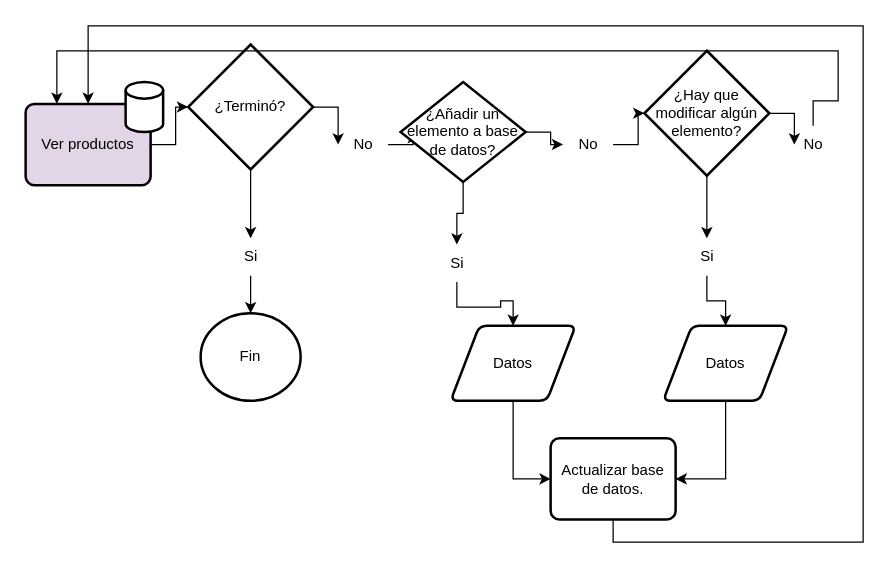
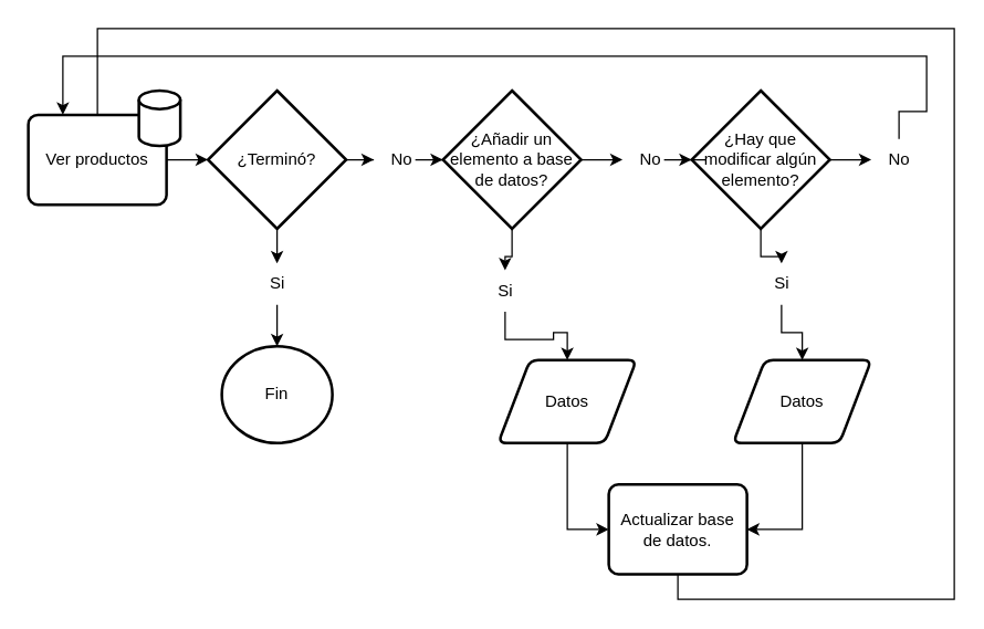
- <mxCell id="15" style="edgeStyle=orthogonalEdgeStyle;rounded=0;orthogonalLoop=1;jettySize=auto;html=1;entryX=0.5;entryY=0;entryDx=0;entryDy=0;" edge="1" parent="1" source="20" target="18"><mxGeometry relative="1" as="geometry"><mxPoint x="630" y="-50" as="targetPoint" /><Array as="points"><mxPoint x="690" y="433" /><mxPoint x="690" y="20" /><mxPoint x="70" y="20" /></Array></mxGeometry></mxCell>
+ <mxCell id="15" style="edgeStyle=orthogonalEdgeStyle;rounded=0;orthogonalLoop=1;jettySize=auto;html=1;entryX=0.5;entryY=0;entryDx=0;entryDy=0;endArrow=none;" edge="1" parent="1" source="20" target="18"><mxGeometry relative="1" as="geometry"><mxPoint x="630" y="-50" as="targetPoint" /><Array as="points"><mxPoint x="690" y="433" /><mxPoint x="690" y="20" /><mxPoint x="70" y="20" /></Array></mxGeometry></mxCell>
- <mxCell id="5" value="¿Terminó?" style="strokeWidth=2;html=1;shape=mxgraph.flowchart.decision;whiteSpace=wrap;" vertex="1" parent="1"><mxGeometry x="150" y="35" width="100" height="100" as="geometry" /></mxCell>
+ <mxCell id="5" value="¿Terminó?" style="strokeWidth=2;html=1;shape=mxgraph.flowchart.decision;whiteSpace=wrap;" vertex="1" parent="1"><mxGeometry x="150" y="65" width="100" height="100" as="geometry" /></mxCell>
- <mxCell id="23" value="¿Hay que modificar algún elemento?" style="strokeWidth=2;html=1;shape=mxgraph.flowchart.decision;whiteSpace=wrap;" vertex="1" parent="1"><mxGeometry x="515" y="40" width="100" height="100" as="geometry" /></mxCell>
+ <mxCell id="23" value="¿Hay que modificar algún elemento?" style="strokeWidth=2;html=1;shape=mxgraph.flowchart.decision;whiteSpace=wrap;" vertex="1" parent="1"><mxGeometry x="500" y="65" width="100" height="100" as="geometry" /></mxCell>
- <mxCell id="12" value="¿Añadir un elemento a base de datos?" style="strokeWidth=2;html=1;shape=mxgraph.flowchart.decision;whiteSpace=wrap;" vertex="1" parent="1"><mxGeometry x="320" y="65" width="100" height="80" as="geometry" /></mxCell>
+ <mxCell id="12" value="¿Añadir un elemento a base de datos?" style="strokeWidth=2;html=1;shape=mxgraph.flowchart.decision;whiteSpace=wrap;" vertex="1" parent="1"><mxGeometry x="320" y="65" width="100" height="100" as="geometry" /></mxCell>
- <mxCell id="18" value="Ver productos" style="rounded=1;whiteSpace=wrap;html=1;absoluteArcSize=1;arcSize=14;strokeWidth=2;fillColor=#e1d5e7;" vertex="1" parent="17"><mxGeometry y="17.5" width="100" height="65" as="geometry" /></mxCell>
+ <mxCell id="18" value="Ver productos" style="rounded=1;whiteSpace=wrap;html=1;absoluteArcSize=1;arcSize=14;strokeWidth=2;" vertex="1" parent="17"><mxGeometry y="17.5" width="100" height="65" as="geometry" /></mxCell>
